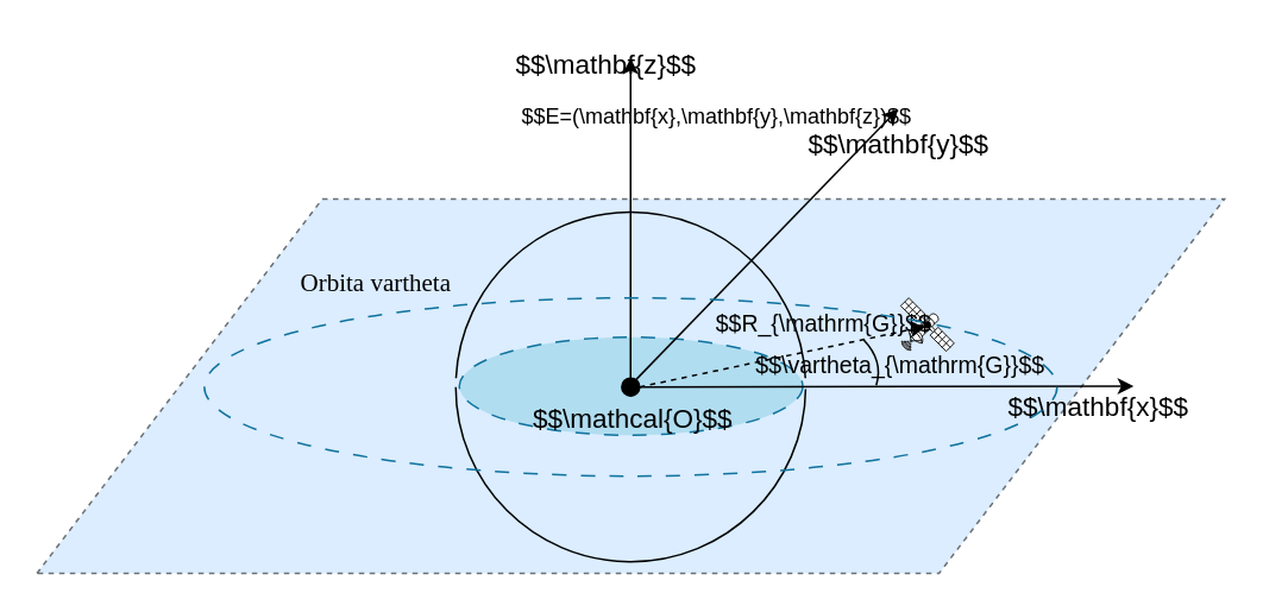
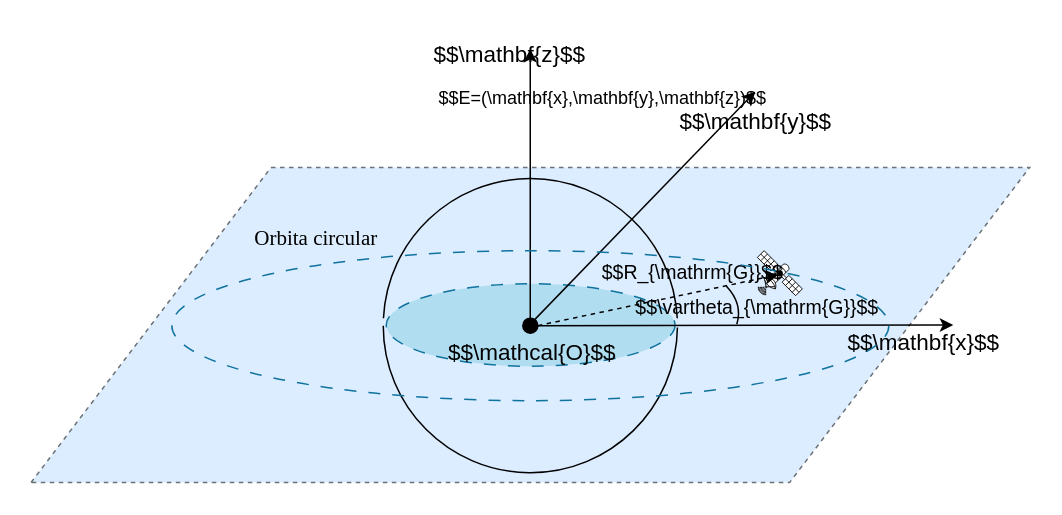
- <mxCell id="22" value="Orbita vartheta" style="text;html=1;align=center;verticalAlign=middle;resizable=0;points=[];autosize=1;strokeColor=none;fillColor=none;fontFamily=Times New Roman;fontSize=14;" vertex="1" parent="1"><mxGeometry x="155" y="143.5" width="110" height="30" as="geometry" /></mxCell>
+ <mxCell id="22" value="Orbita circular" style="text;html=1;align=center;verticalAlign=middle;resizable=0;points=[];autosize=1;strokeColor=none;fillColor=none;fontFamily=Times New Roman;fontSize=14;" vertex="1" parent="1"><mxGeometry x="155" y="143.5" width="110" height="30" as="geometry" /></mxCell>
